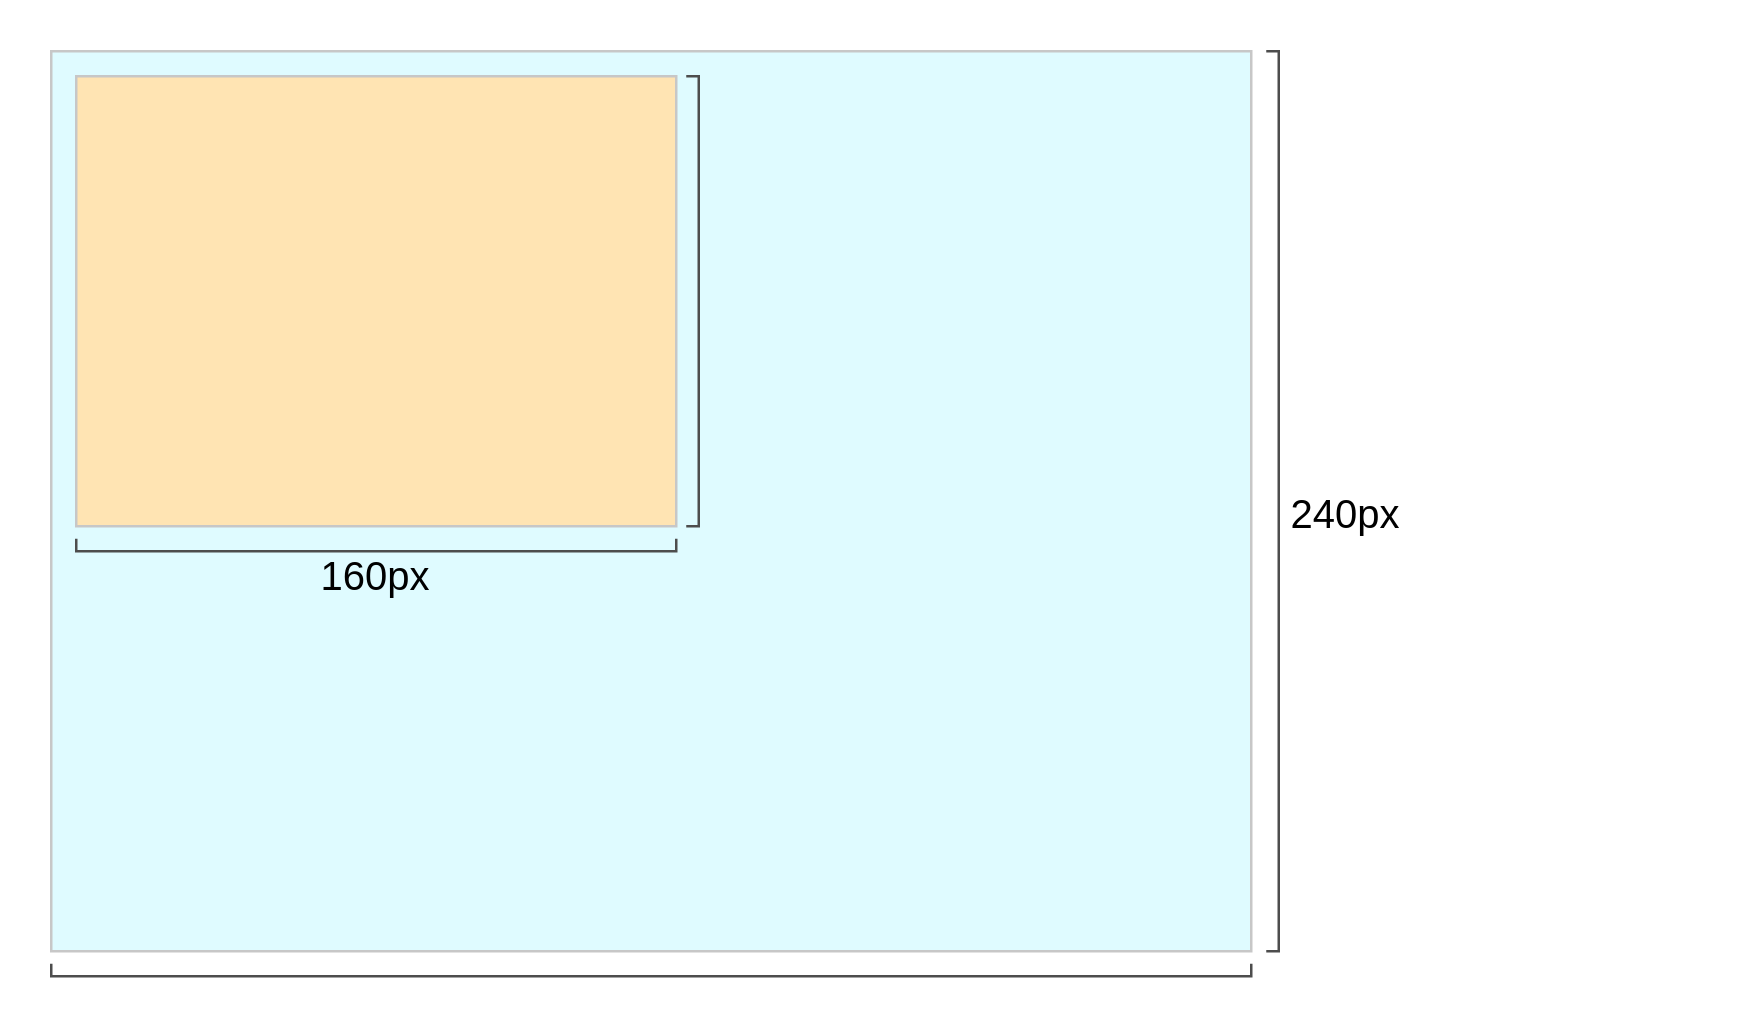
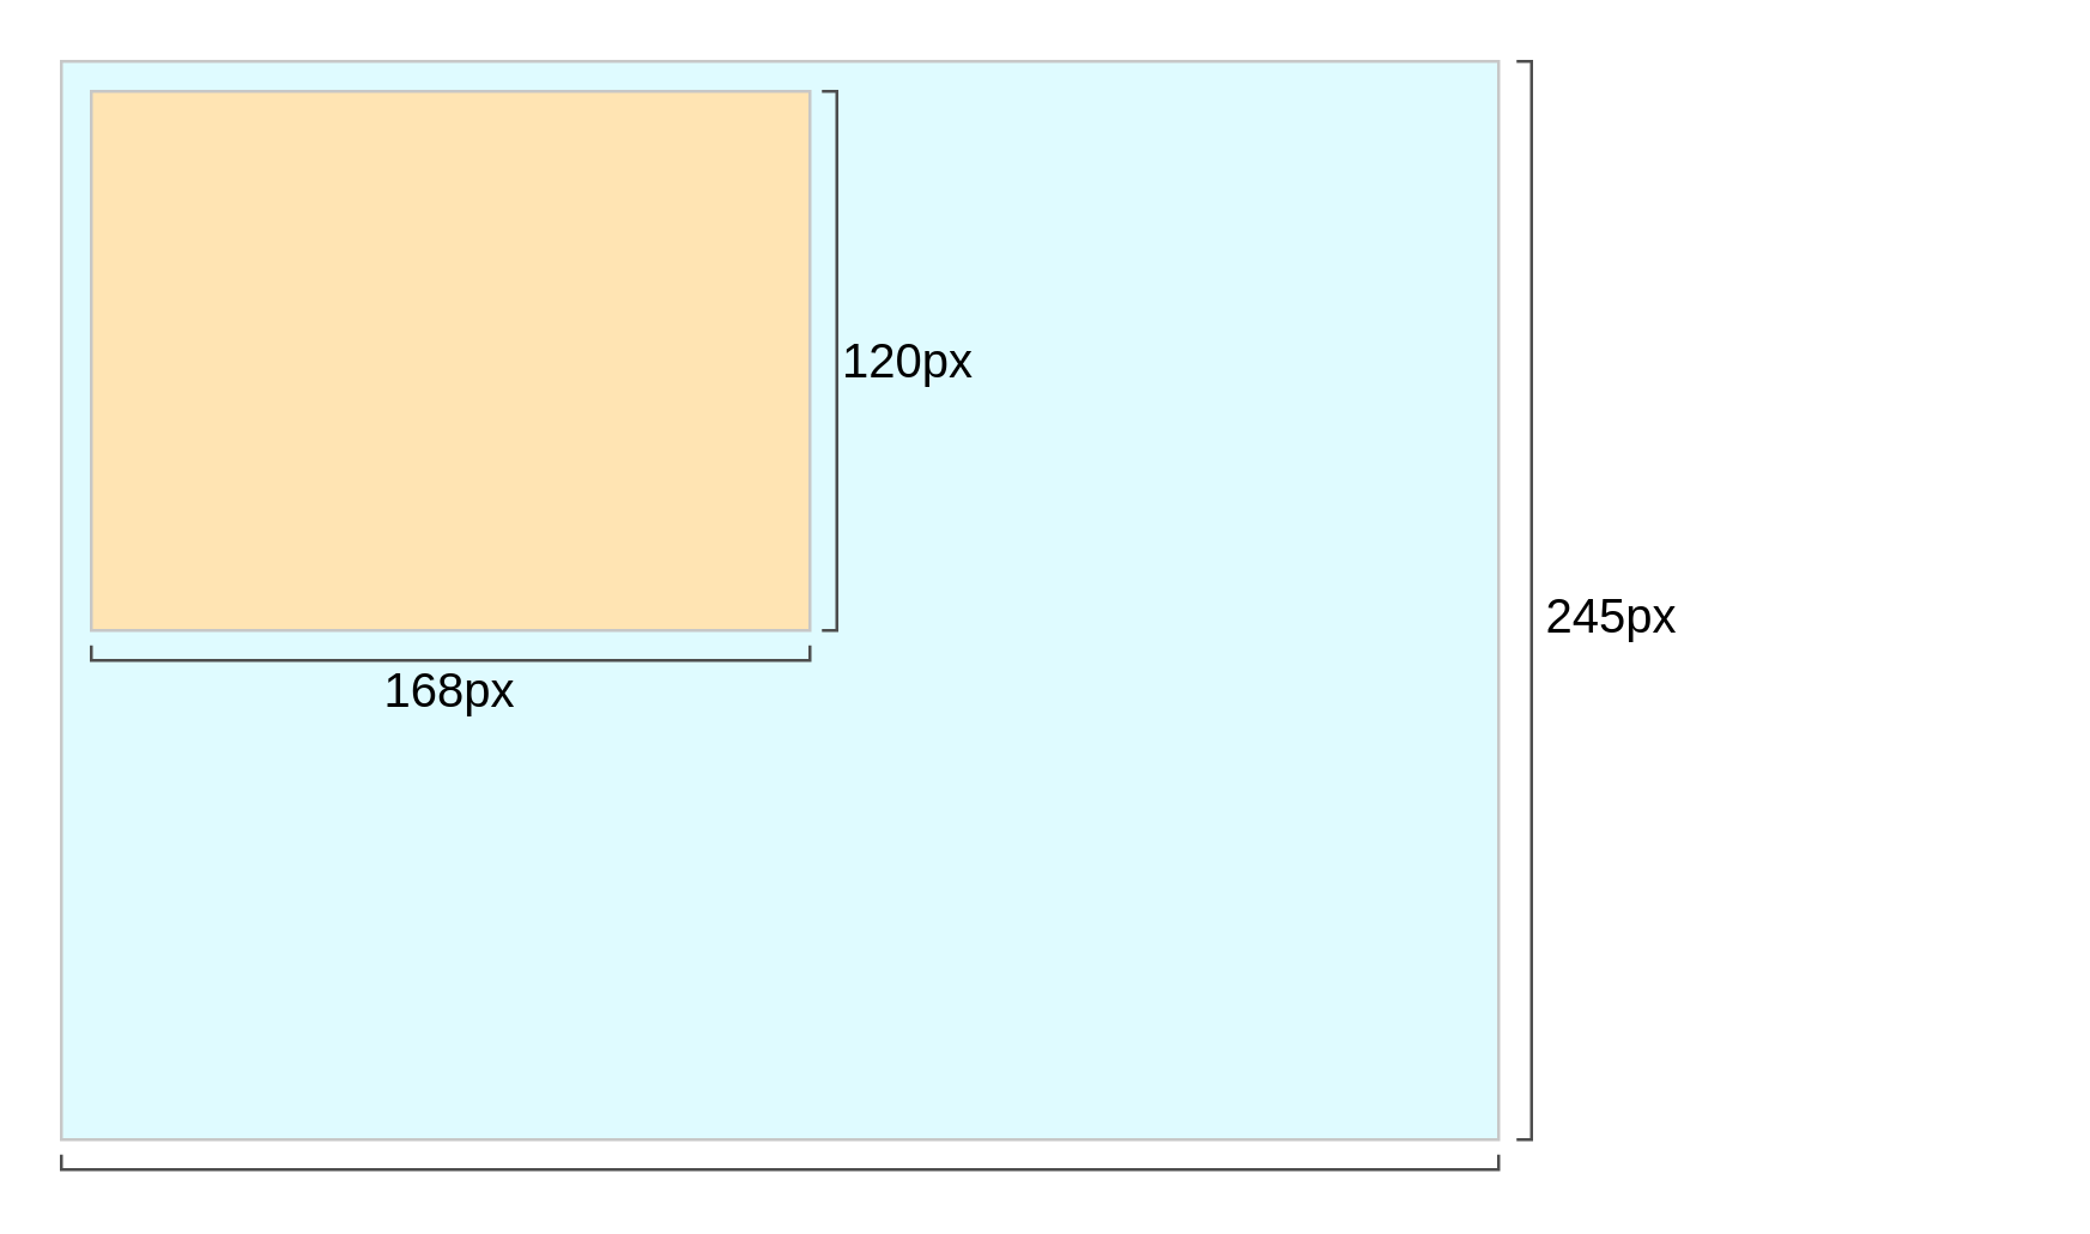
+ <mxCell id="9" value="120px" style="text;html=1;strokeColor=none;fillColor=none;align=center;verticalAlign=middle;whiteSpace=wrap;rounded=0;shadow=0;glass=0;sketch=0;fontSize=16;" vertex="1" parent="1"><mxGeometry x="273" y="105" width="60" height="30" as="geometry" /></mxCell>
- <mxCell id="10" value="240px" style="text;html=1;strokeColor=none;fillColor=none;align=center;verticalAlign=middle;whiteSpace=wrap;rounded=0;shadow=0;glass=0;sketch=0;fontSize=16;" vertex="1" parent="1"><mxGeometry x="508" y="190" width="60" height="30" as="geometry" /></mxCell>
+ <mxCell id="10" value="245px" style="text;html=1;strokeColor=none;fillColor=none;align=center;verticalAlign=middle;whiteSpace=wrap;rounded=0;shadow=0;glass=0;sketch=0;fontSize=16;" vertex="1" parent="1"><mxGeometry x="508" y="190" width="60" height="30" as="geometry" /></mxCell>
- <mxCell id="8" value="160px" style="text;html=1;strokeColor=none;fillColor=none;align=center;verticalAlign=middle;whiteSpace=wrap;rounded=0;shadow=0;glass=0;sketch=0;fontSize=16;" vertex="1" parent="1"><mxGeometry x="120" y="215" width="60" height="30" as="geometry" /></mxCell>
+ <mxCell id="8" value="168px" style="text;html=1;strokeColor=none;fillColor=none;align=center;verticalAlign=middle;whiteSpace=wrap;rounded=0;shadow=0;glass=0;sketch=0;fontSize=16;" vertex="1" parent="1"><mxGeometry x="120" y="215" width="60" height="30" as="geometry" /></mxCell>
